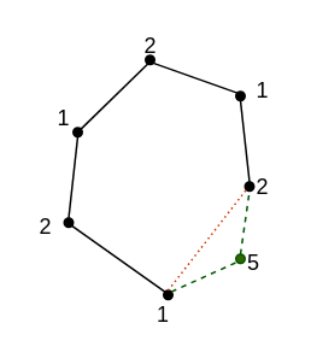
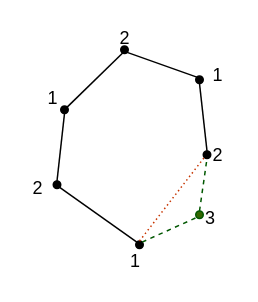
- <mxCell id="23" value="5" style="text;html=1;strokeColor=none;fillColor=none;align=center;verticalAlign=middle;whiteSpace=wrap;rounded=0;" vertex="1" parent="1"><mxGeometry x="135" y="140" width="10" height="10" as="geometry" /></mxCell>
+ <mxCell id="23" value="3" style="text;html=1;strokeColor=none;fillColor=none;align=center;verticalAlign=middle;whiteSpace=wrap;rounded=0;" vertex="1" parent="1"><mxGeometry x="135" y="140" width="10" height="10" as="geometry" /></mxCell>
